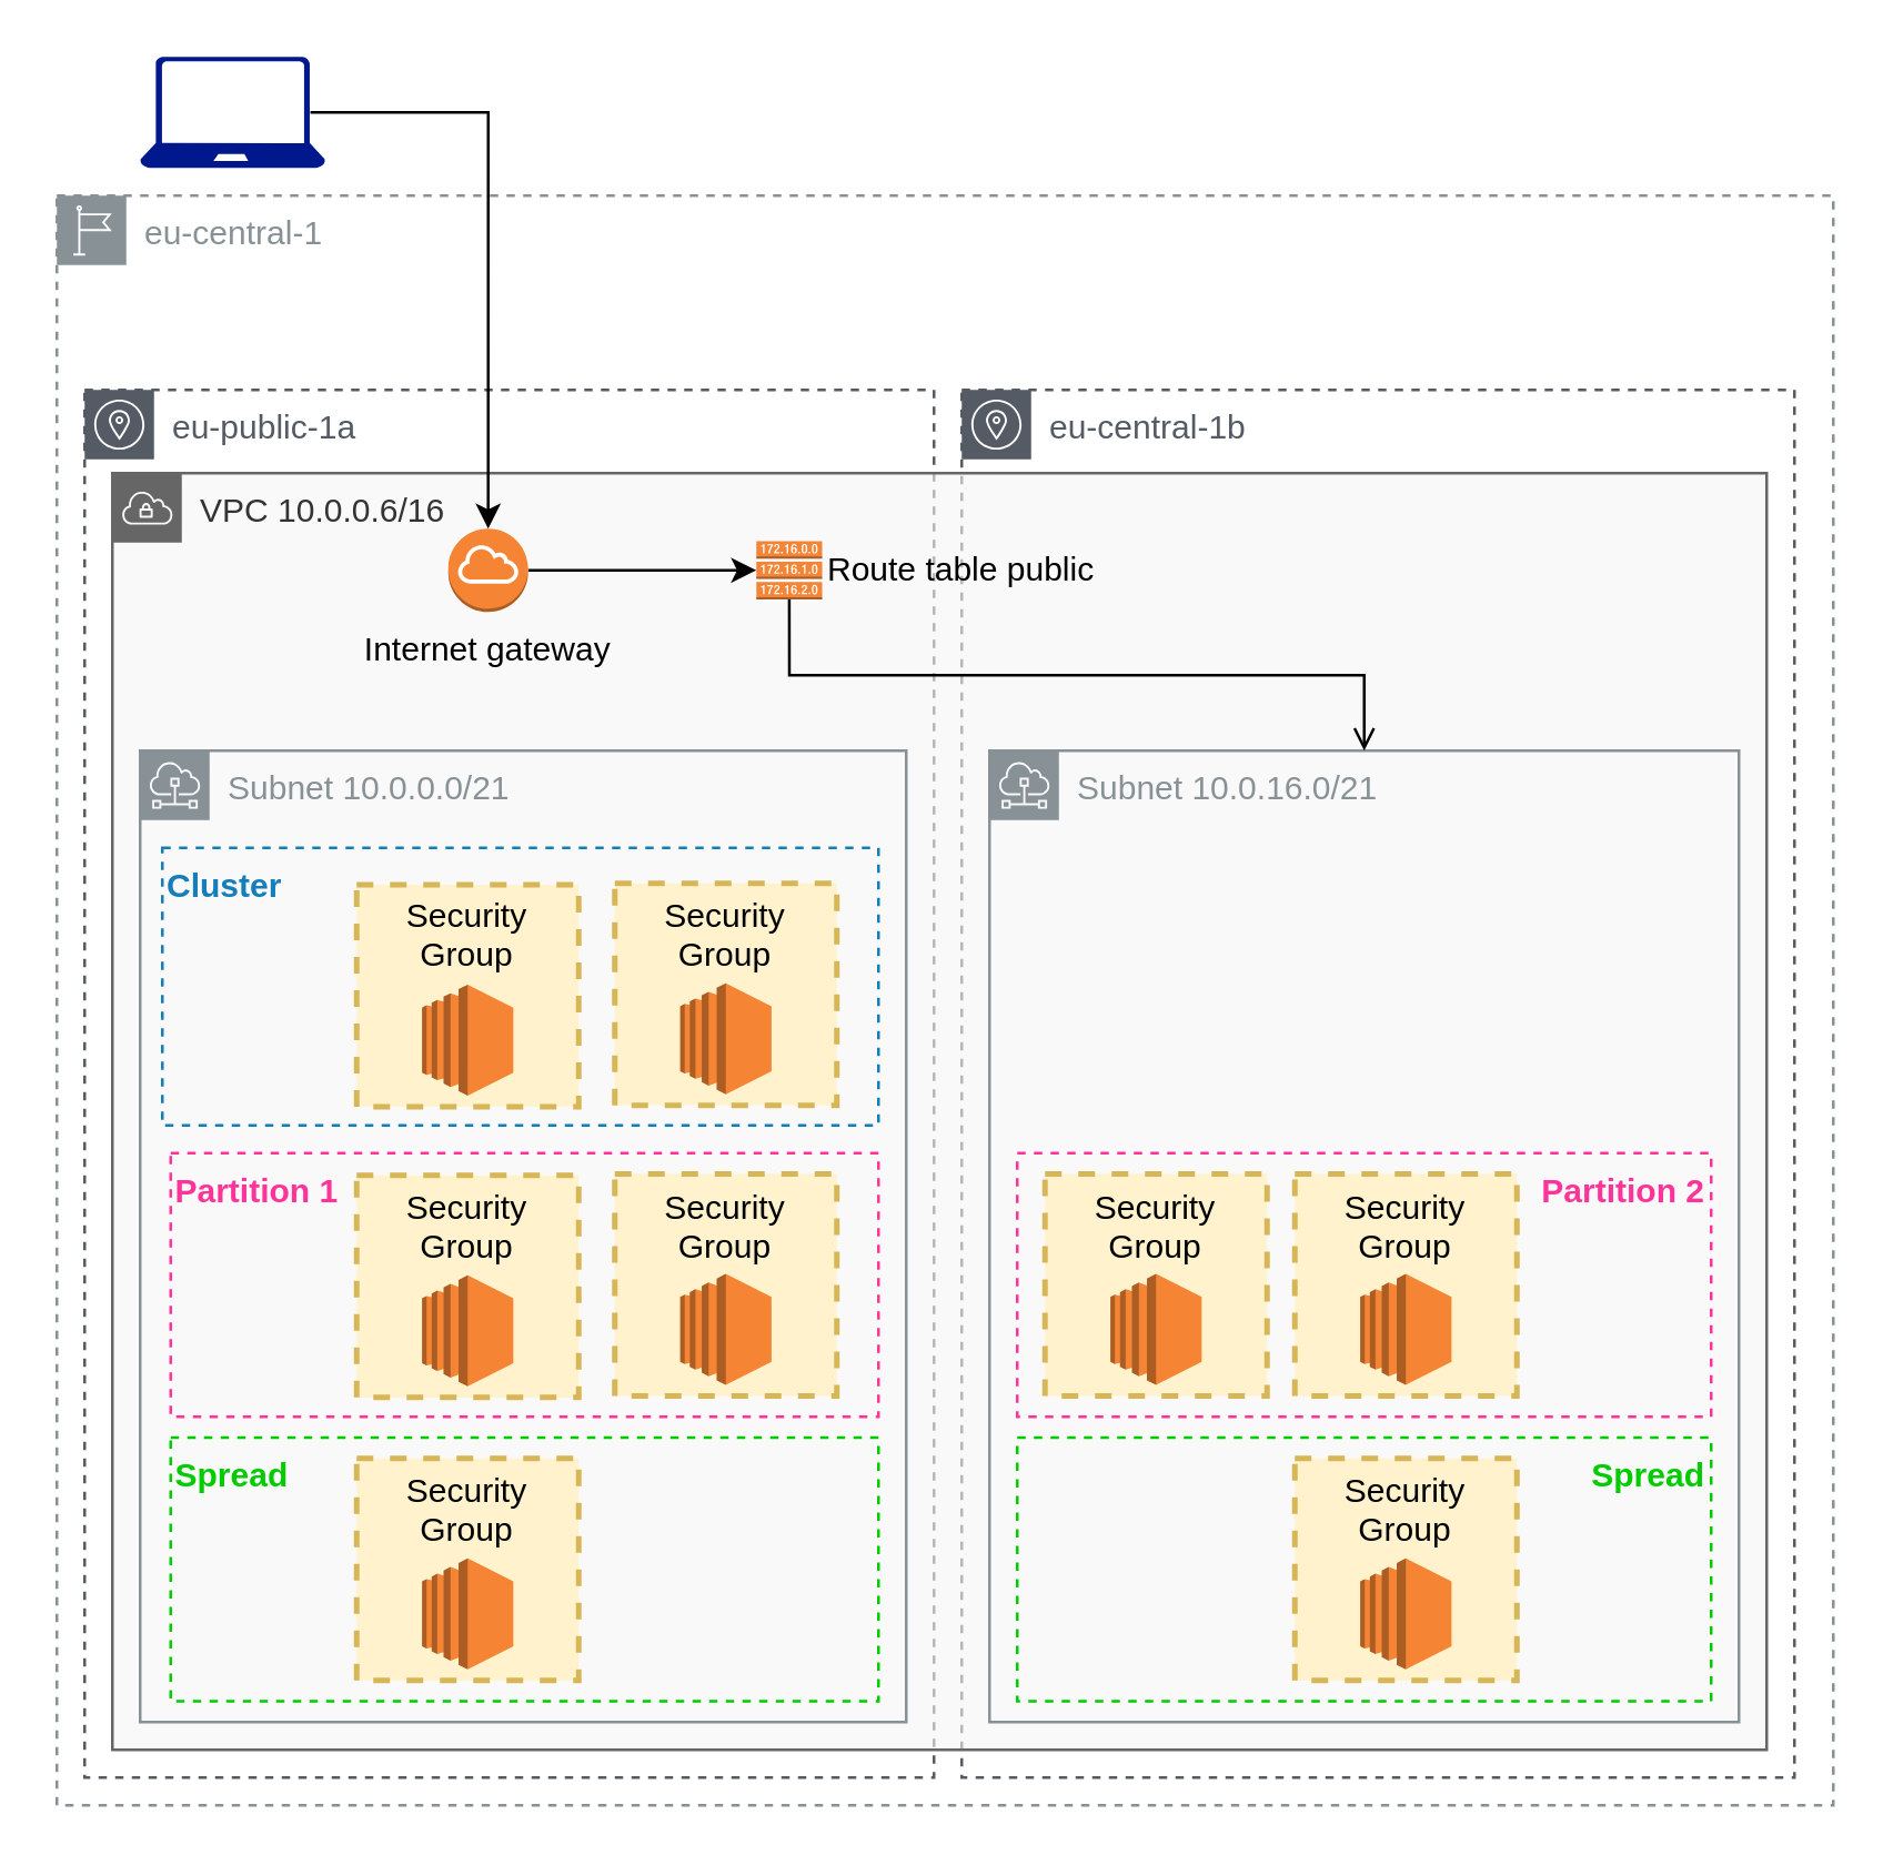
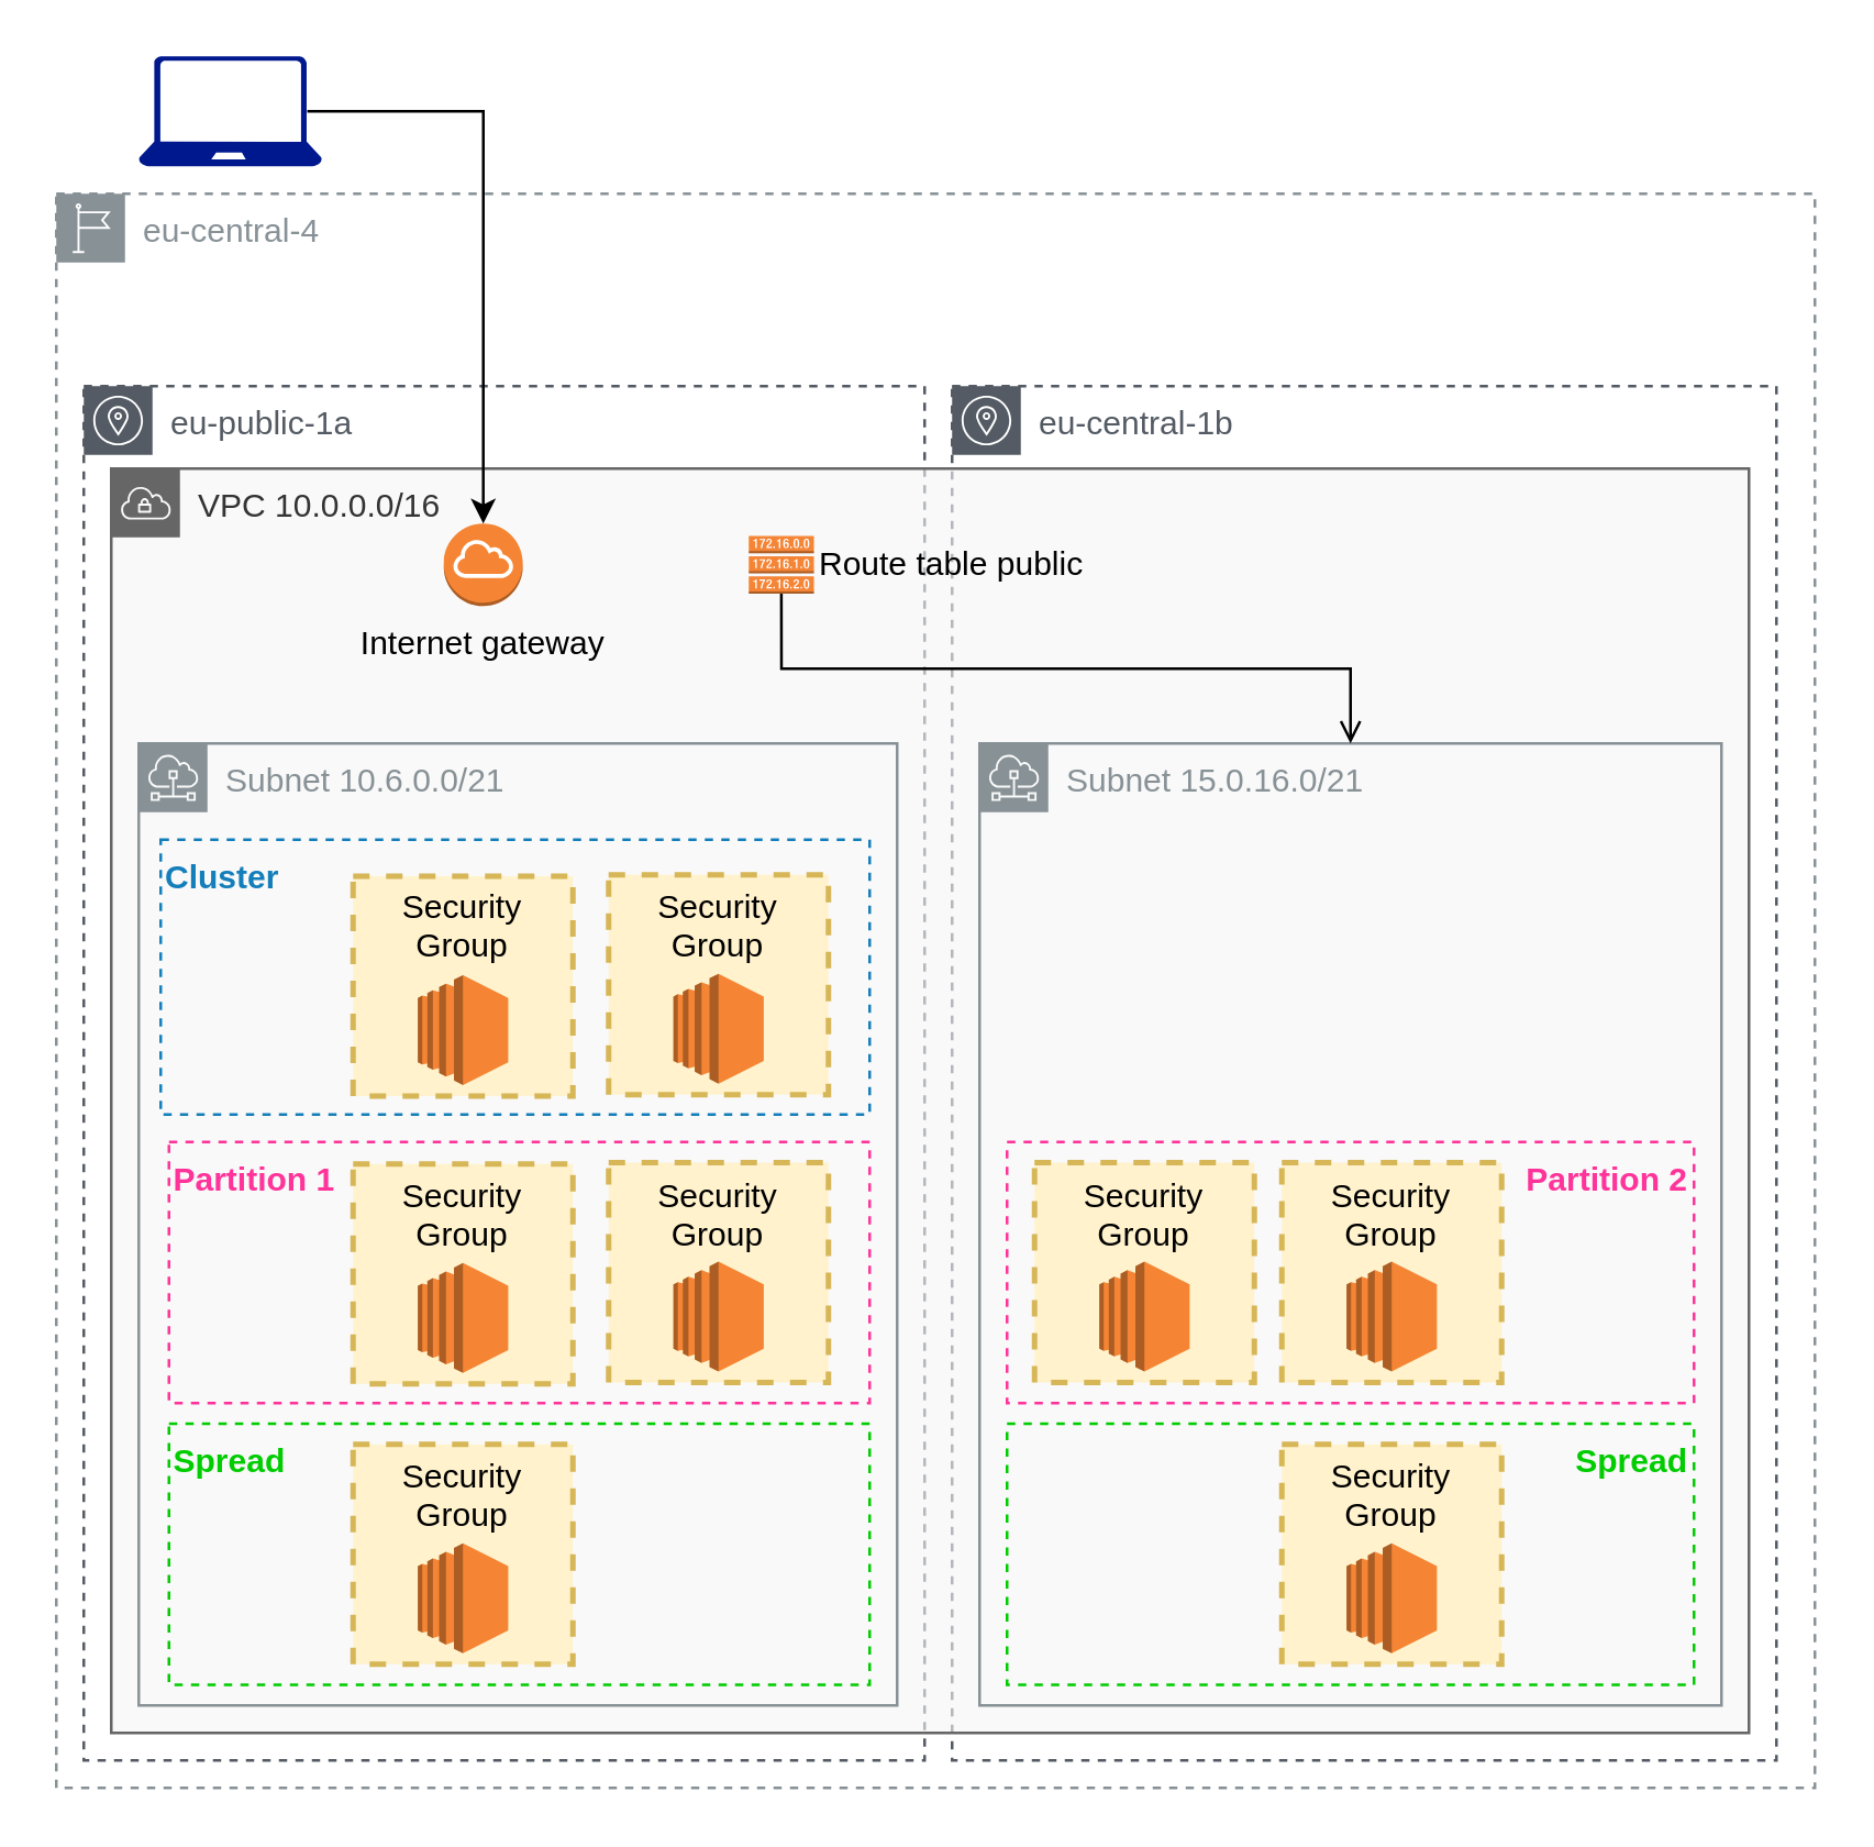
- <mxCell id="2" value="eu-central-1" style="outlineConnect=0;gradientColor=none;html=1;whiteSpace=wrap;fontSize=12;fontStyle=0;shape=mxgraph.aws4.group;grIcon=mxgraph.aws4.group_region;strokeColor=#879196;fillColor=none;verticalAlign=top;align=left;spacingLeft=30;fontColor=#879196;dashed=1;" parent="1" vertex="1"><mxGeometry x="20" y="70" width="640" height="580" as="geometry" /></mxCell>
+ <mxCell id="2" value="eu-central-4" style="outlineConnect=0;gradientColor=none;html=1;whiteSpace=wrap;fontSize=12;fontStyle=0;shape=mxgraph.aws4.group;grIcon=mxgraph.aws4.group_region;strokeColor=#879196;fillColor=none;verticalAlign=top;align=left;spacingLeft=30;fontColor=#879196;dashed=1;" parent="1" vertex="1"><mxGeometry x="20" y="70" width="640" height="580" as="geometry" /></mxCell>
- <mxCell id="5" value="VPC 10.0.0.6/16" style="outlineConnect=0;html=1;whiteSpace=wrap;fontSize=12;fontStyle=0;shape=mxgraph.aws4.group;grIcon=mxgraph.aws4.group_vpc;strokeColor=#666666;fillColor=#f5f5f5;verticalAlign=top;align=left;spacingLeft=30;dashed=0;fillOpacity=60;fontColor=#333333;" parent="1" vertex="1"><mxGeometry x="40" y="170" width="596" height="460" as="geometry" /></mxCell>
+ <mxCell id="5" value="VPC 10.0.0.0/16" style="outlineConnect=0;html=1;whiteSpace=wrap;fontSize=12;fontStyle=0;shape=mxgraph.aws4.group;grIcon=mxgraph.aws4.group_vpc;strokeColor=#666666;fillColor=#f5f5f5;verticalAlign=top;align=left;spacingLeft=30;dashed=0;fillOpacity=60;fontColor=#333333;" parent="1" vertex="1"><mxGeometry x="40" y="170" width="596" height="460" as="geometry" /></mxCell>
- <mxCell id="7" style="edgeStyle=orthogonalEdgeStyle;rounded=0;orthogonalLoop=1;jettySize=auto;html=1;exitX=1;exitY=0.5;exitDx=0;exitDy=0;exitPerimeter=0;entryX=0;entryY=0.5;entryDx=0;entryDy=0;entryPerimeter=0;" parent="1" source="8" target="13" edge="1"><mxGeometry relative="1" as="geometry" /></mxCell>
- <mxCell id="6" value="Subnet&amp;nbsp;10.0.0.0/21" style="outlineConnect=0;gradientColor=none;html=1;whiteSpace=wrap;fontSize=12;fontStyle=0;shape=mxgraph.aws4.group;grIcon=mxgraph.aws4.group_subnet;strokeColor=#879196;fillColor=none;verticalAlign=top;align=left;spacingLeft=30;fontColor=#879196;dashed=0;" parent="1" vertex="1"><mxGeometry x="50" y="270" width="276" height="350" as="geometry" /></mxCell>
+ <mxCell id="6" value="Subnet&amp;nbsp;10.6.0.0/21" style="outlineConnect=0;gradientColor=none;html=1;whiteSpace=wrap;fontSize=12;fontStyle=0;shape=mxgraph.aws4.group;grIcon=mxgraph.aws4.group_subnet;strokeColor=#879196;fillColor=none;verticalAlign=top;align=left;spacingLeft=30;fontColor=#879196;dashed=0;" parent="1" vertex="1"><mxGeometry x="50" y="270" width="276" height="350" as="geometry" /></mxCell>
- <mxCell id="11" value="Subnet&amp;nbsp;10.0.16.0/21" style="outlineConnect=0;gradientColor=none;html=1;whiteSpace=wrap;fontSize=12;fontStyle=0;shape=mxgraph.aws4.group;grIcon=mxgraph.aws4.group_subnet;strokeColor=#879196;fillColor=none;verticalAlign=top;align=left;spacingLeft=30;fontColor=#879196;dashed=0;" parent="1" vertex="1"><mxGeometry x="356" y="270" width="270" height="350" as="geometry" /></mxCell>
+ <mxCell id="11" value="Subnet&amp;nbsp;15.0.16.0/21" style="outlineConnect=0;gradientColor=none;html=1;whiteSpace=wrap;fontSize=12;fontStyle=0;shape=mxgraph.aws4.group;grIcon=mxgraph.aws4.group_subnet;strokeColor=#879196;fillColor=none;verticalAlign=top;align=left;spacingLeft=30;fontColor=#879196;dashed=0;" parent="1" vertex="1"><mxGeometry x="356" y="270" width="270" height="350" as="geometry" /></mxCell>
